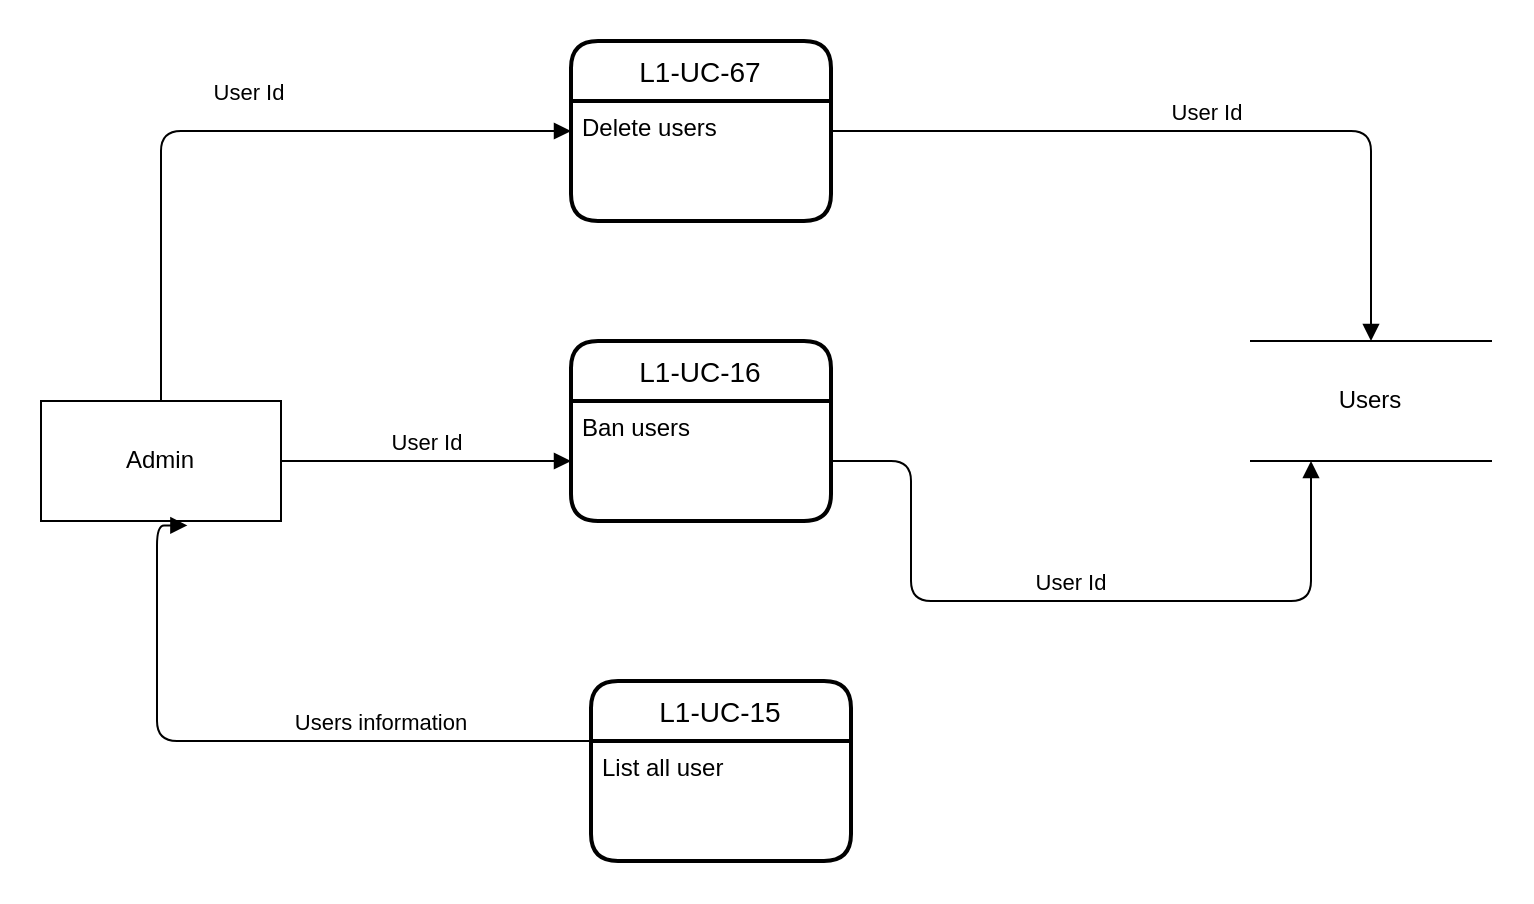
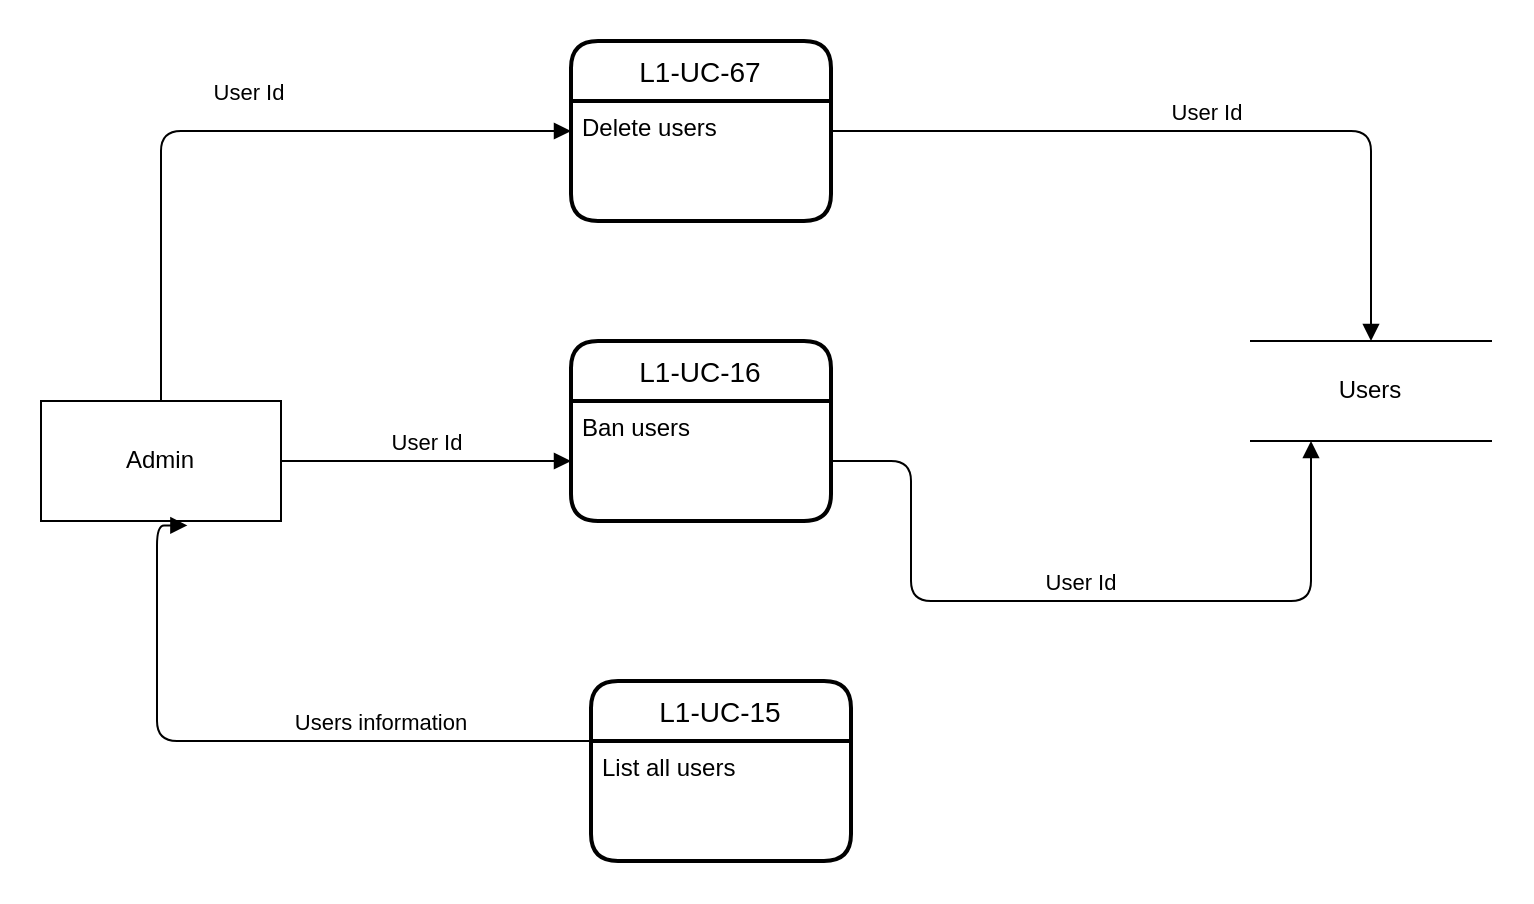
- <mxCell id="3" value="Users" style="shape=partialRectangle;whiteSpace=wrap;html=1;left=0;right=0;fillColor=none;" parent="1" vertex="1"><mxGeometry x="625" y="170" width="120" height="60" as="geometry" /></mxCell>
+ <mxCell id="3" value="Users" style="shape=partialRectangle;whiteSpace=wrap;html=1;left=0;right=0;fillColor=none;" parent="1" vertex="1"><mxGeometry x="625" y="170" width="120" height="50" as="geometry" /></mxCell>
- <mxCell id="5" value="List all user" style="align=left;strokeColor=none;fillColor=none;spacingLeft=4;fontSize=12;verticalAlign=top;resizable=0;rotatable=0;part=1;" parent="4" vertex="1"><mxGeometry y="30" width="130" height="60" as="geometry" /></mxCell>
+ <mxCell id="5" value="List all users" style="align=left;strokeColor=none;fillColor=none;spacingLeft=4;fontSize=12;verticalAlign=top;resizable=0;rotatable=0;part=1;" parent="4" vertex="1"><mxGeometry y="30" width="130" height="60" as="geometry" /></mxCell>
